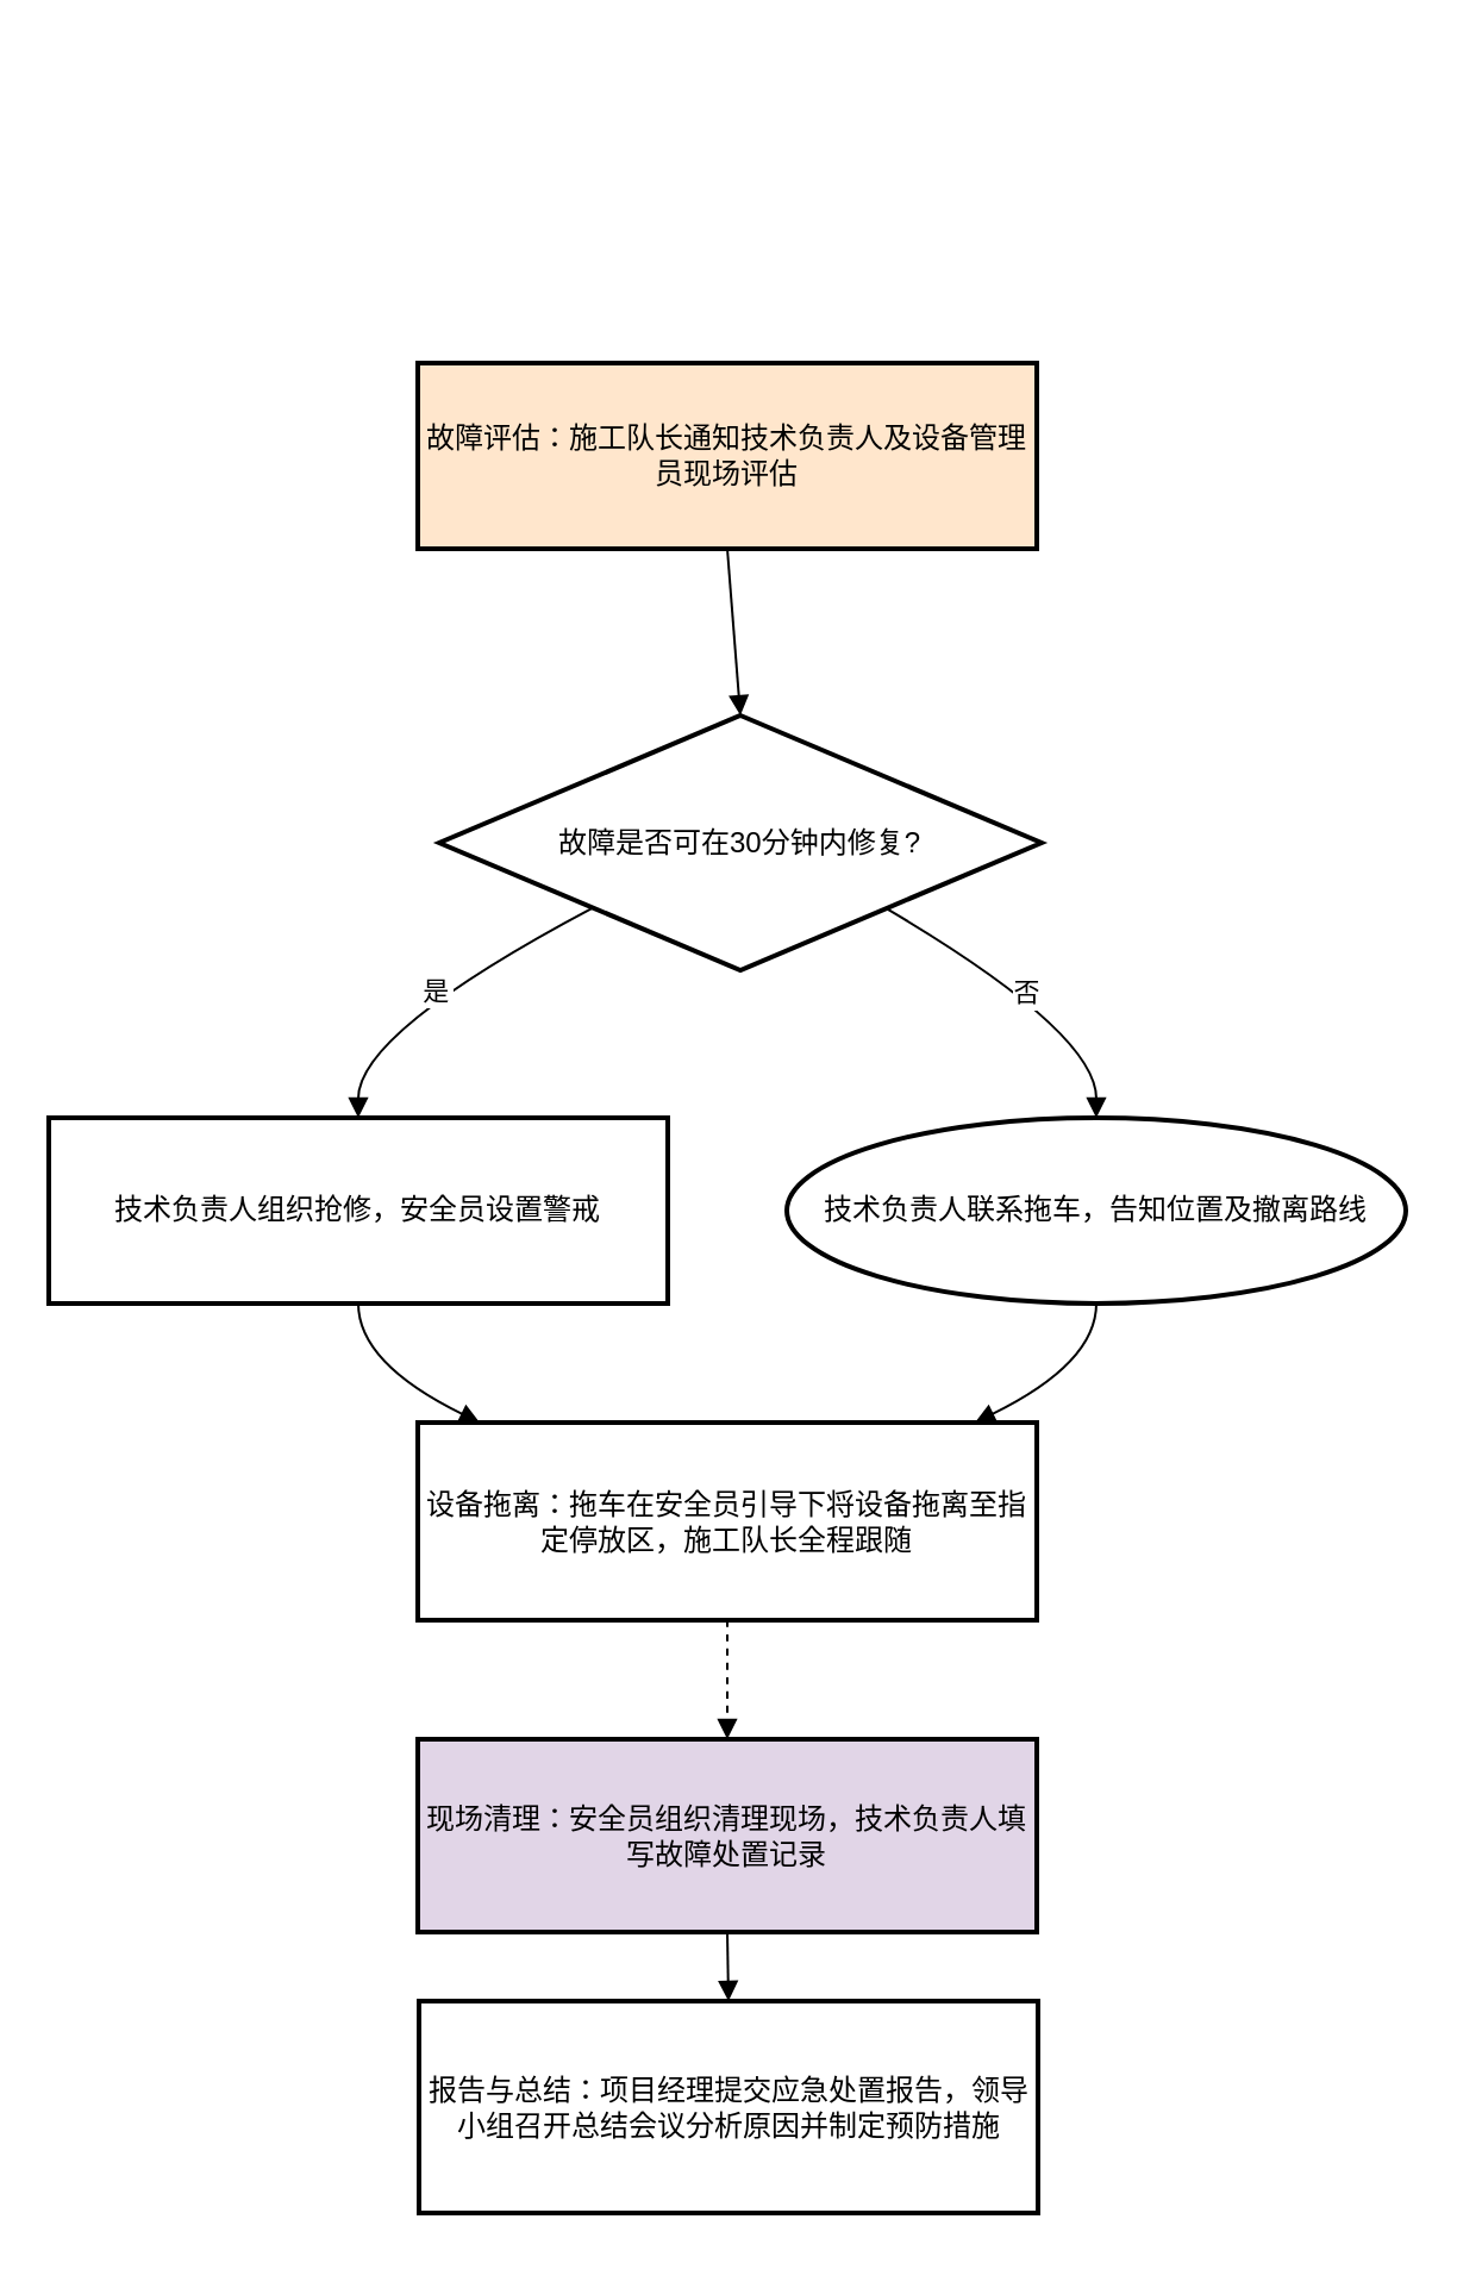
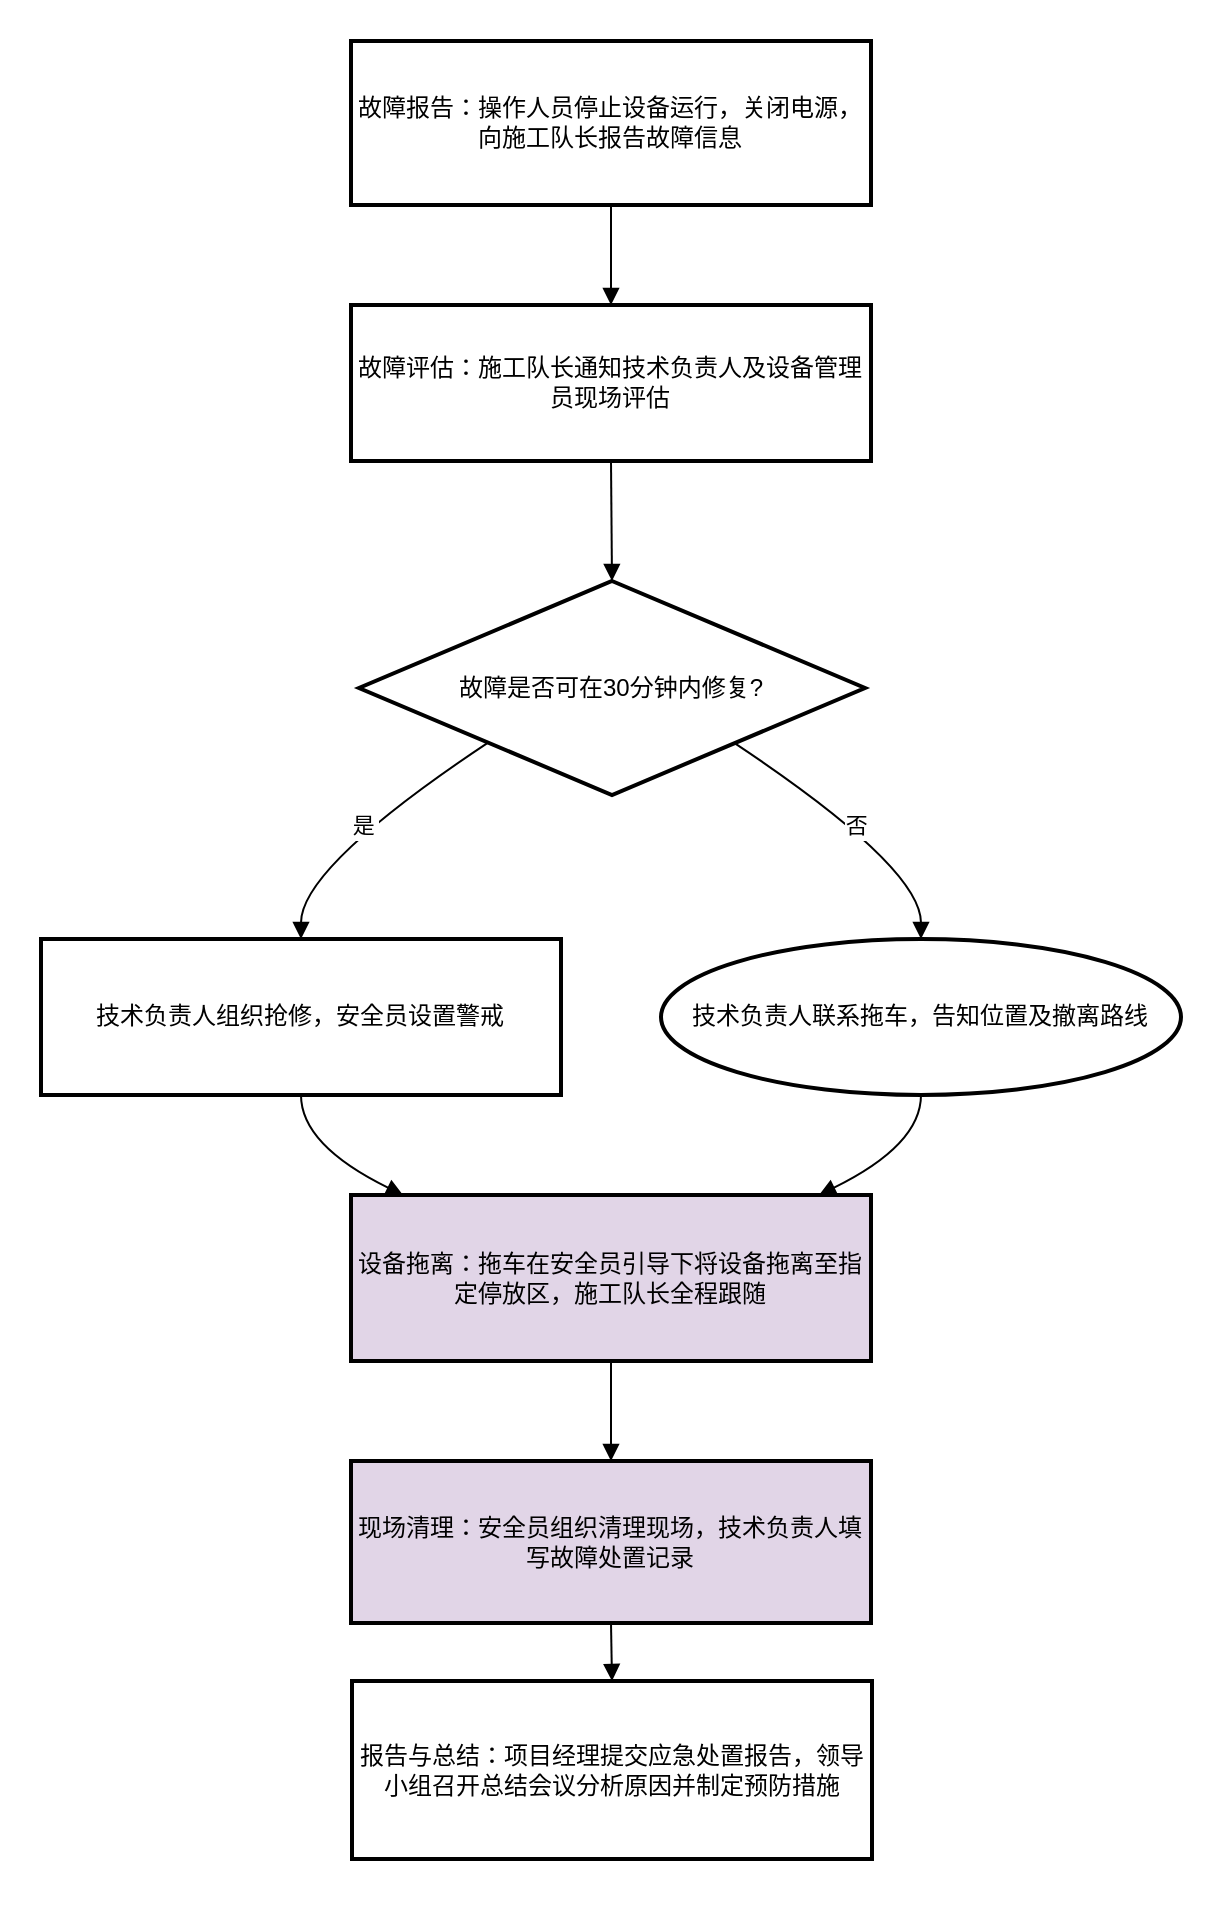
+ <mxCell id="3" value="故障报告：操作人员停止设备运行，关闭电源，向施工队长报告故障信息" style="whiteSpace=wrap;strokeWidth=2;" vertex="1" parent="2"><mxGeometry x="155" width="260" height="82" as="geometry" /></mxCell>
+ <mxCell id="11" value="" style="curved=1;startArrow=none;endArrow=block;exitX=0.5;exitY=1;entryX=0.5;entryY=0;rounded=0;" edge="1" parent="2" source="3" target="4"><mxGeometry relative="1" as="geometry"><Array as="points" /></mxGeometry></mxCell>
- <mxCell id="4" value="故障评估：施工队长通知技术负责人及设备管理员现场评估" style="whiteSpace=wrap;strokeWidth=2;fillColor=#ffe6cc;" vertex="1" parent="2"><mxGeometry x="155" y="132" width="260" height="78" as="geometry" /></mxCell>
+ <mxCell id="4" value="故障评估：施工队长通知技术负责人及设备管理员现场评估" style="whiteSpace=wrap;strokeWidth=2;" vertex="1" parent="2"><mxGeometry x="155" y="132" width="260" height="78" as="geometry" /></mxCell>
- <mxCell id="5" value="故障是否可在30分钟内修复?" style="rhombus;strokeWidth=2;whiteSpace=wrap;" vertex="1" parent="2"><mxGeometry x="164" y="280" width="253" height="107" as="geometry" /></mxCell>
+ <mxCell id="5" value="故障是否可在30分钟内修复?" style="rhombus;strokeWidth=2;whiteSpace=wrap;" vertex="1" parent="2"><mxGeometry x="159" y="270" width="253" height="107" as="geometry" /></mxCell>
- <mxCell id="8" value="设备拖离：拖车在安全员引导下将设备拖离至指定停放区，施工队长全程跟随" style="whiteSpace=wrap;strokeWidth=2;" vertex="1" parent="2"><mxGeometry x="155" y="577" width="260" height="83" as="geometry" /></mxCell>
+ <mxCell id="8" value="设备拖离：拖车在安全员引导下将设备拖离至指定停放区，施工队长全程跟随" style="whiteSpace=wrap;strokeWidth=2;fillColor=#e1d5e7;" vertex="1" parent="2"><mxGeometry x="155" y="577" width="260" height="83" as="geometry" /></mxCell>
- <mxCell id="17" value="" style="curved=1;startArrow=none;endArrow=block;exitX=0.5;exitY=1;entryX=0.5;entryY=0;rounded=0;dashed=1;" edge="1" parent="2" source="8" target="9"><mxGeometry relative="1" as="geometry"><Array as="points" /></mxGeometry></mxCell>
+ <mxCell id="17" value="" style="curved=1;startArrow=none;endArrow=block;exitX=0.5;exitY=1;entryX=0.5;entryY=0;rounded=0;" edge="1" parent="2" source="8" target="9"><mxGeometry relative="1" as="geometry"><Array as="points" /></mxGeometry></mxCell>
